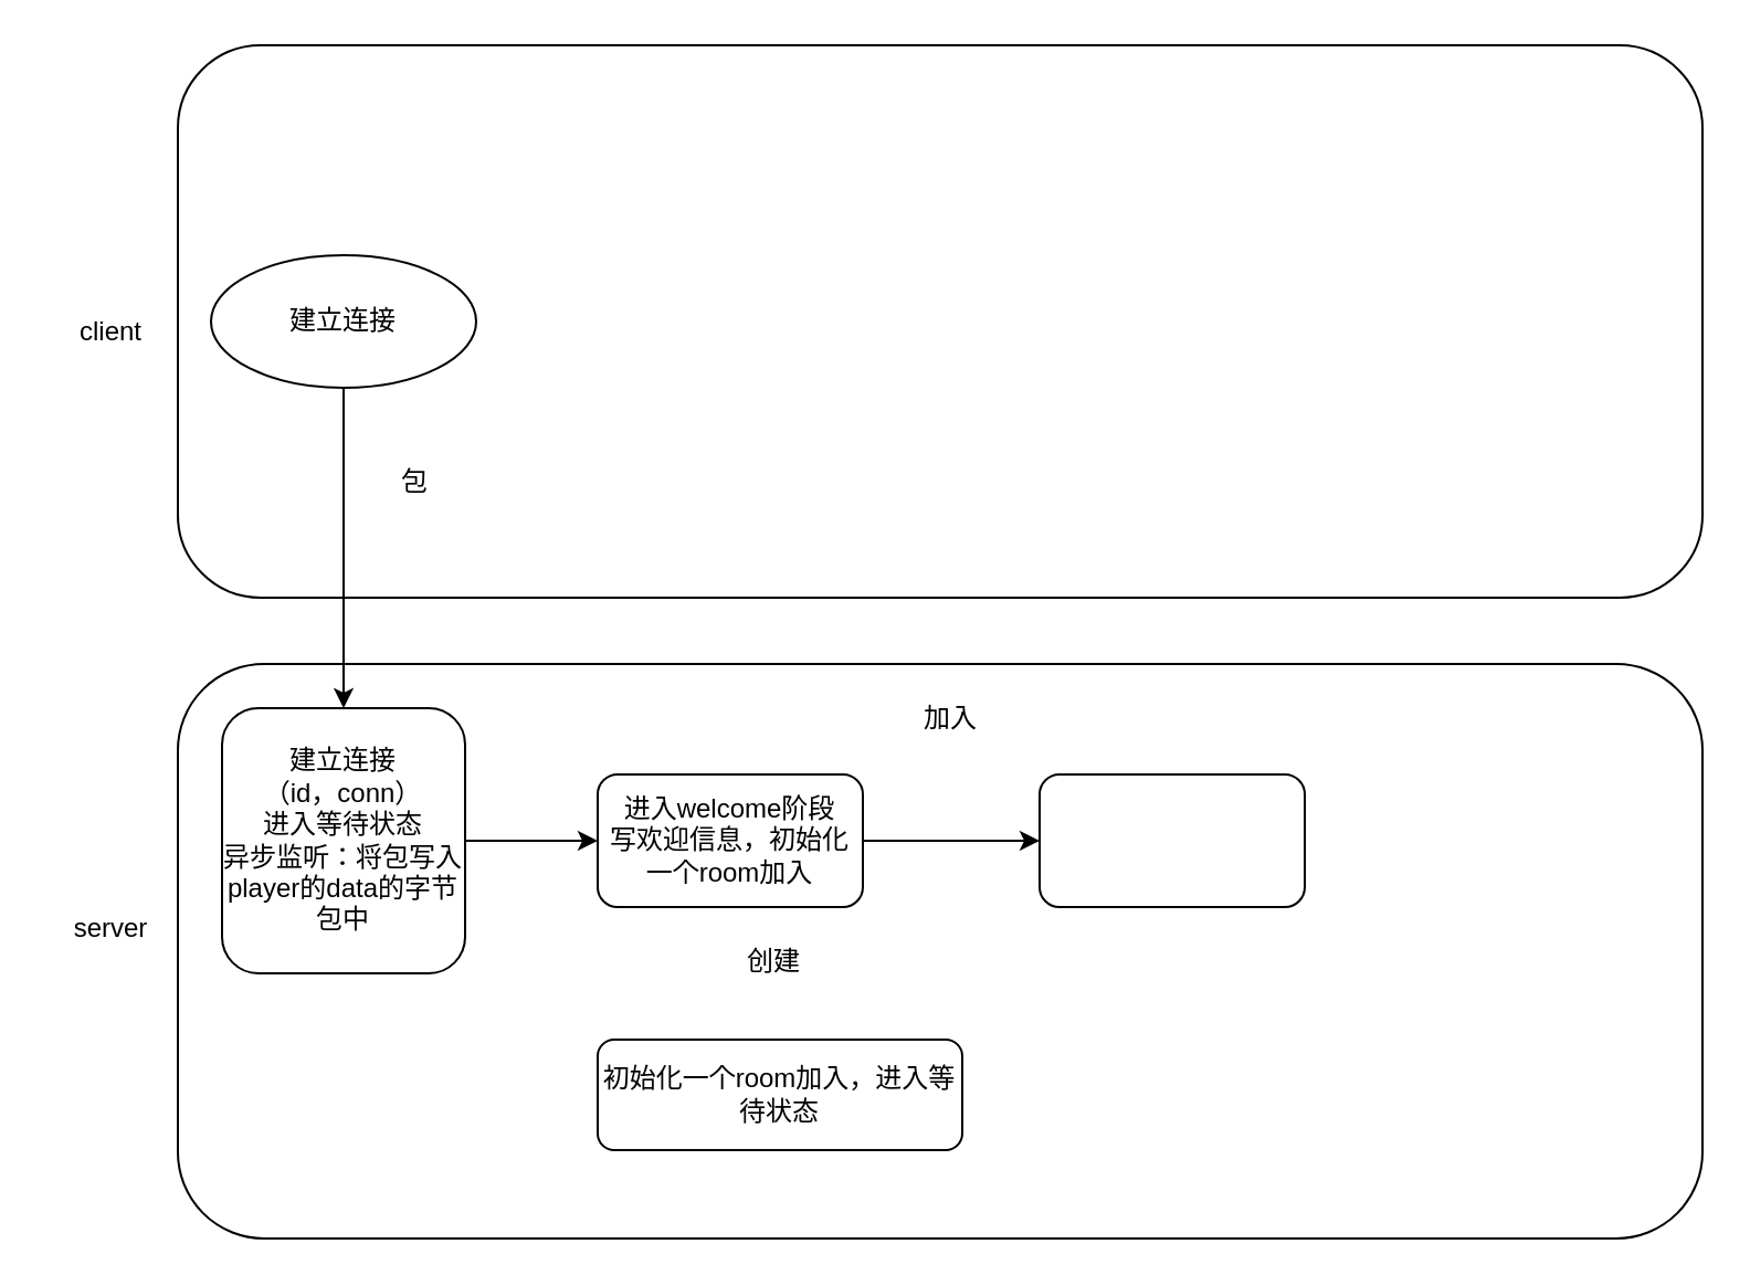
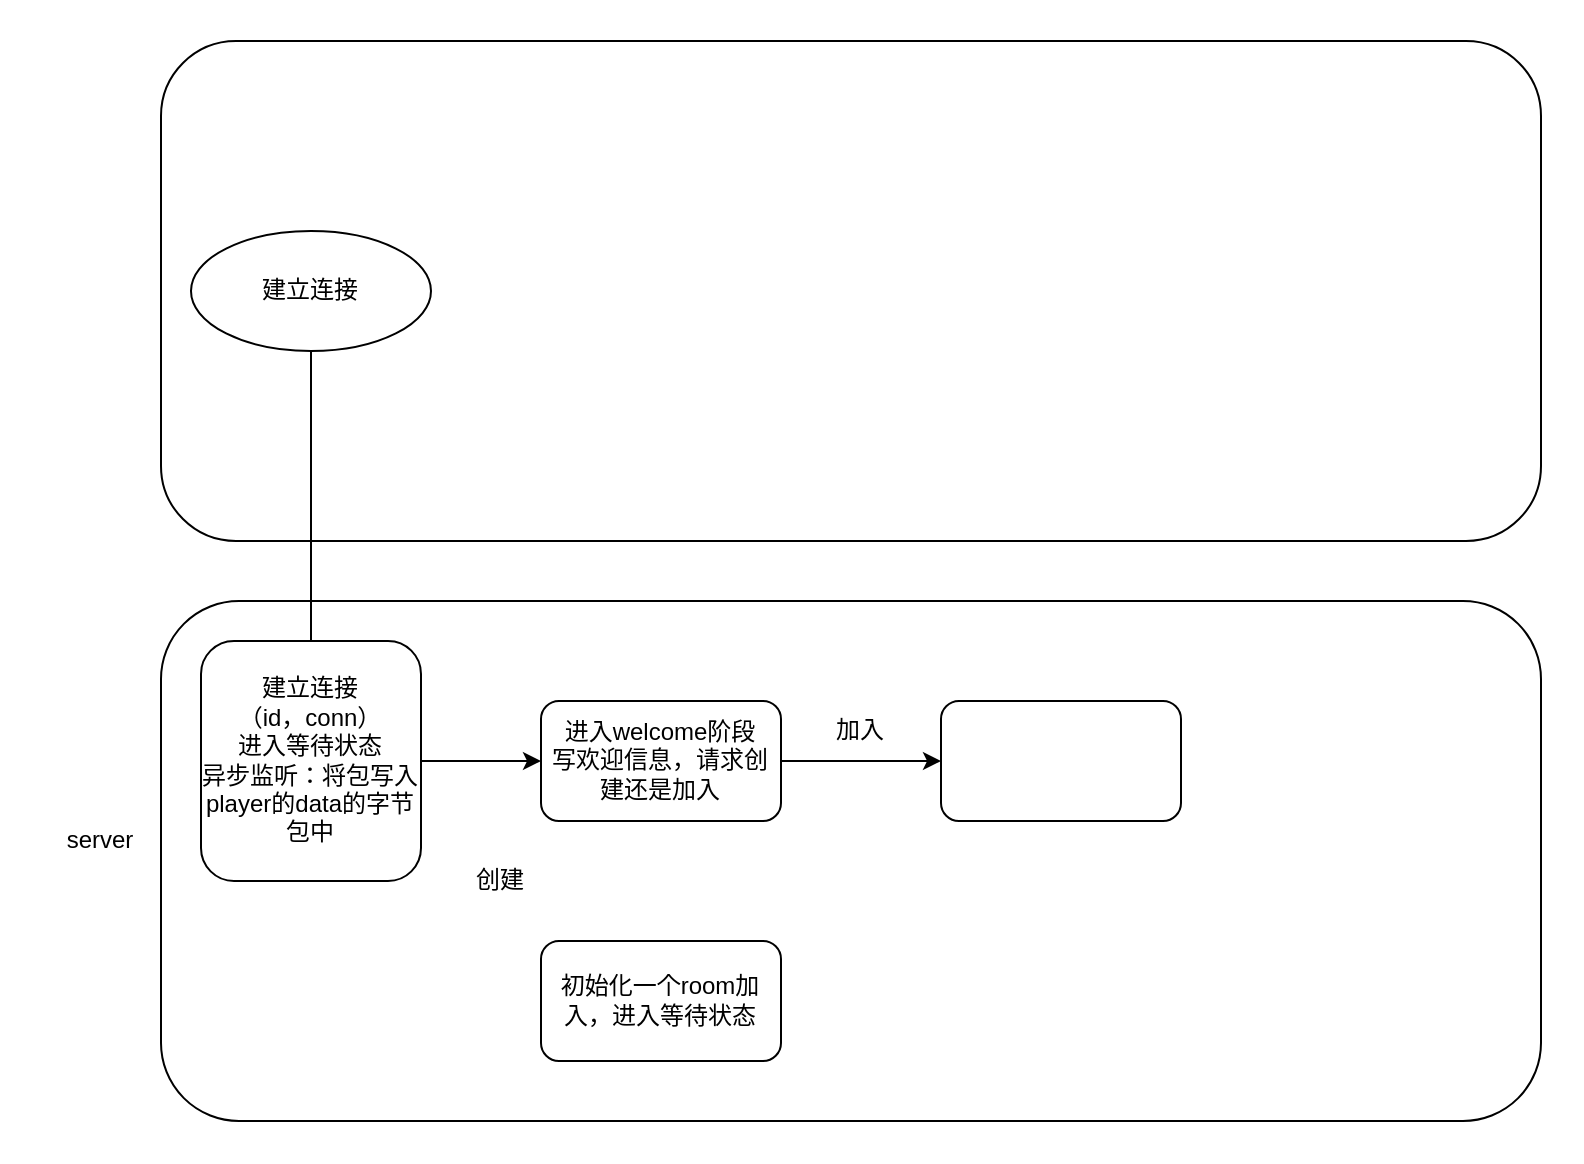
- <mxCell id="6" value="client" style="text;html=1;align=center;verticalAlign=middle;whiteSpace=wrap;rounded=0;" vertex="1" parent="1"><mxGeometry x="20" y="135" width="60" height="30" as="geometry" /></mxCell>
- <mxCell id="10" value="包&lt;div&gt;&lt;br&gt;&lt;/div&gt;" style="text;html=1;align=center;verticalAlign=middle;whiteSpace=wrap;rounded=0;" vertex="1" parent="1"><mxGeometry x="155" y="200" width="65" height="50" as="geometry" /></mxCell>
- <mxCell id="8" value="" style="edgeStyle=orthogonalEdgeStyle;rounded=0;orthogonalLoop=1;jettySize=auto;html=1;" edge="1" parent="1" source="9" target="4"><mxGeometry relative="1" as="geometry" /></mxCell>
+ <mxCell id="8" value="" style="edgeStyle=orthogonalEdgeStyle;rounded=0;orthogonalLoop=1;jettySize=auto;html=1;endArrow=none;" edge="1" parent="1" source="9" target="4"><mxGeometry relative="1" as="geometry" /></mxCell>
- <mxCell id="16" value="加入" style="text;html=1;align=center;verticalAlign=middle;whiteSpace=wrap;rounded=0;" vertex="1" parent="1"><mxGeometry x="400" y="310" width="60" height="30" as="geometry" /></mxCell>
+ <mxCell id="16" value="加入" style="text;html=1;align=center;verticalAlign=middle;whiteSpace=wrap;rounded=0;" vertex="1" parent="1"><mxGeometry x="400" y="350" width="60" height="30" as="geometry" /></mxCell>
- <mxCell id="12" value="进入welcome阶段&lt;div&gt;写欢迎信息，初始化一个room加入&lt;/div&gt;" style="whiteSpace=wrap;html=1;rounded=1;" vertex="1" parent="1"><mxGeometry x="270" y="350" width="120" height="60" as="geometry" /></mxCell>
+ <mxCell id="12" value="进入welcome阶段&lt;div&gt;写欢迎信息，请求创建还是加入&lt;/div&gt;" style="whiteSpace=wrap;html=1;rounded=1;" vertex="1" parent="1"><mxGeometry x="270" y="350" width="120" height="60" as="geometry" /></mxCell>
- <mxCell id="14" value="创建" style="text;html=1;align=center;verticalAlign=middle;whiteSpace=wrap;rounded=0;" vertex="1" parent="1"><mxGeometry x="320" y="420" width="60" height="30" as="geometry" /></mxCell>
+ <mxCell id="14" value="创建" style="text;html=1;align=center;verticalAlign=middle;whiteSpace=wrap;rounded=0;" vertex="1" parent="1"><mxGeometry x="220" y="425" width="60" height="30" as="geometry" /></mxCell>
- <mxCell id="13" value="初始化一个room加入，进入等待状态" style="whiteSpace=wrap;html=1;rounded=1;" vertex="1" parent="1"><mxGeometry x="270" y="470" width="165" height="50" as="geometry" /></mxCell>
+ <mxCell id="13" value="初始化一个room加入，进入等待状态" style="whiteSpace=wrap;html=1;rounded=1;" vertex="1" parent="1"><mxGeometry x="270" y="470" width="120" height="60" as="geometry" /></mxCell>
